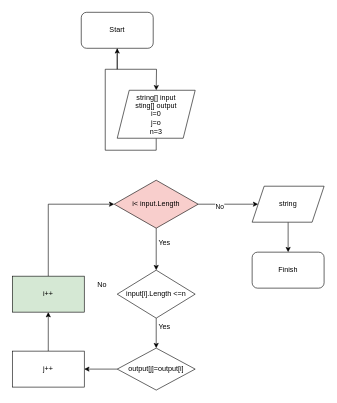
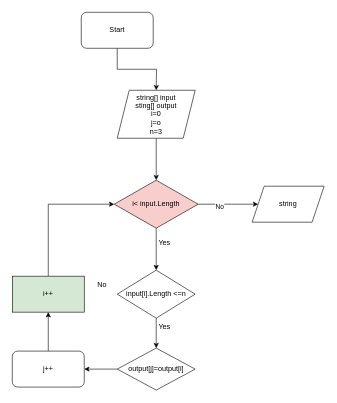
- <mxCell id="4" style="edgeStyle=orthogonalEdgeStyle;rounded=0;orthogonalLoop=1;jettySize=auto;html=1;exitX=0.5;exitY=1;exitDx=0;exitDy=0;" edge="1" parent="1" source="5" target="3"><mxGeometry relative="1" as="geometry" /></mxCell>
+ <mxCell id="4" style="edgeStyle=orthogonalEdgeStyle;rounded=0;orthogonalLoop=1;jettySize=auto;html=1;exitX=0.5;exitY=1;exitDx=0;exitDy=0;entryX=0.5;entryY=0;entryDx=0;entryDy=0;" edge="1" parent="1" source="5" target="9"><mxGeometry relative="1" as="geometry" /></mxCell>
- <mxCell id="10" style="edgeStyle=orthogonalEdgeStyle;rounded=0;orthogonalLoop=1;jettySize=auto;html=1;exitX=0.5;exitY=1;exitDx=0;exitDy=0;entryX=0.5;entryY=0;entryDx=0;entryDy=0;" edge="1" parent="1" source="11" target="12"><mxGeometry relative="1" as="geometry" /></mxCell>
- <mxCell id="12" value="Finish" style="rounded=1;whiteSpace=wrap;html=1;" vertex="1" parent="1"><mxGeometry x="420" y="420" width="120" height="60" as="geometry" /></mxCell>
- <mxCell id="20" value="j++" style="rounded=0;whiteSpace=wrap;html=1;" vertex="1" parent="1"><mxGeometry x="20" y="585" width="120" height="60" as="geometry" /></mxCell>
+ <mxCell id="20" value="j++" style="whiteSpace=wrap;html=1;rounded=1;" vertex="1" parent="1"><mxGeometry x="20" y="585" width="120" height="60" as="geometry" /></mxCell>
